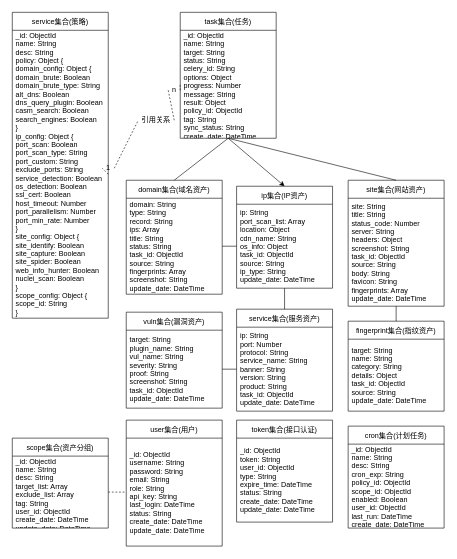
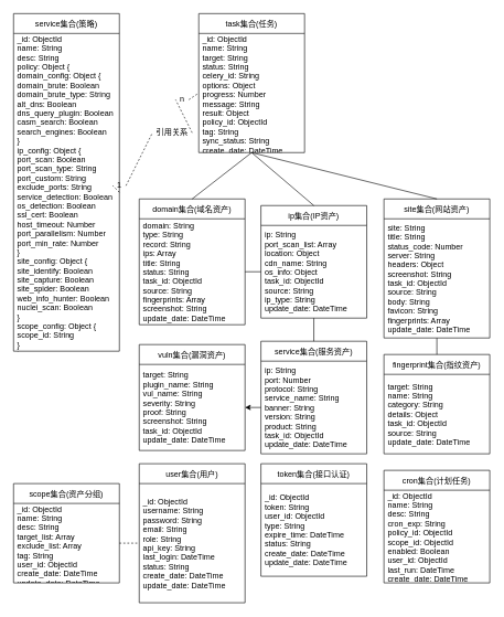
- <mxCell id="34" value="n" style="text;html=1;strokeColor=none;fillColor=none;align=center;verticalAlign=middle;whiteSpace=wrap;rounded=0;" parent="1" vertex="1"><mxGeometry x="280" y="140" width="20" height="20" as="geometry" /></mxCell>
+ <mxCell id="34" value="n" style="text;html=1;strokeColor=none;fillColor=none;align=center;verticalAlign=middle;whiteSpace=wrap;rounded=0;" parent="1" vertex="1"><mxGeometry x="265" y="140" width="20" height="20" as="geometry" /></mxCell>
- <mxCell id="20" value="" style="endArrow=classic;html=1;rounded=0;exitX=0.5;exitY=1;exitDx=0;exitDy=0;entryX=0.5;entryY=0;entryDx=0;entryDy=0;" parent="1" source="4" target="8" edge="1"><mxGeometry relative="1" as="geometry" /></mxCell>
+ <mxCell id="20" value="" style="endArrow=none;html=1;rounded=0;exitX=0.5;exitY=1;exitDx=0;exitDy=0;entryX=0.5;entryY=0;entryDx=0;entryDy=0;" parent="1" source="4" target="8" edge="1"><mxGeometry relative="1" as="geometry" /></mxCell>
- <mxCell id="25" value="" style="endArrow=none;html=1;rounded=0;exitX=0;exitY=0.5;exitDx=0;exitDy=0;entryX=1;entryY=0.5;entryDx=0;entryDy=0;" parent="1" source="13" target="17" edge="1"><mxGeometry relative="1" as="geometry"><mxPoint x="380" y="610" as="targetPoint" /></mxGeometry></mxCell>
+ <mxCell id="25" value="" style="endArrow=classic;html=1;rounded=0;exitX=0;exitY=0.5;exitDx=0;exitDy=0;entryX=1;entryY=0.5;entryDx=0;entryDy=0;" parent="1" source="13" target="17" edge="1"><mxGeometry relative="1" as="geometry"><mxPoint x="380" y="610" as="targetPoint" /></mxGeometry></mxCell>
